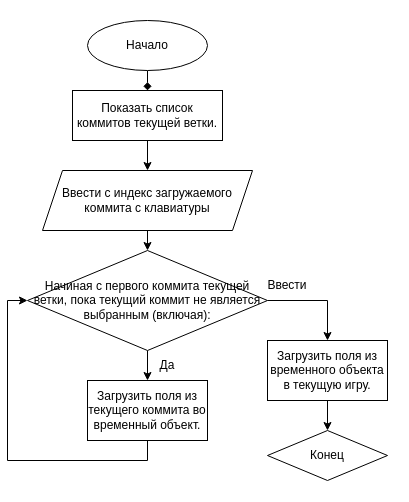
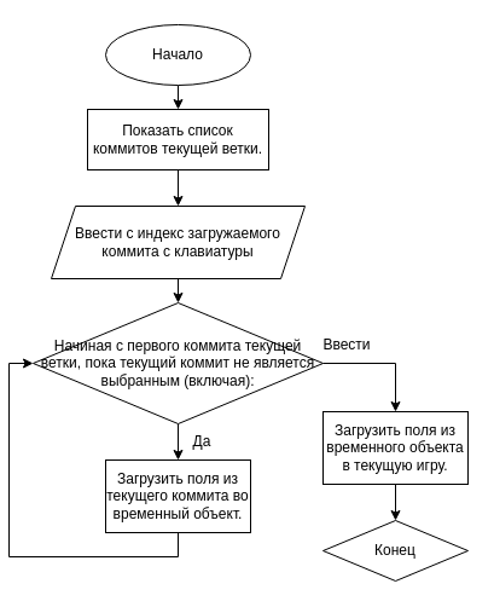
- <mxCell id="2" style="edgeStyle=orthogonalEdgeStyle;rounded=0;orthogonalLoop=1;jettySize=auto;html=1;exitX=0.5;exitY=1;exitDx=0;exitDy=0;entryX=0.5;entryY=0;entryDx=0;entryDy=0;endArrow=diamond;" parent="1" source="3" target="6" edge="1"><mxGeometry relative="1" as="geometry" /></mxCell>
+ <mxCell id="2" style="edgeStyle=orthogonalEdgeStyle;rounded=0;orthogonalLoop=1;jettySize=auto;html=1;exitX=0.5;exitY=1;exitDx=0;exitDy=0;entryX=0.5;entryY=0;entryDx=0;entryDy=0;" parent="1" source="3" target="6" edge="1"><mxGeometry relative="1" as="geometry" /></mxCell>
